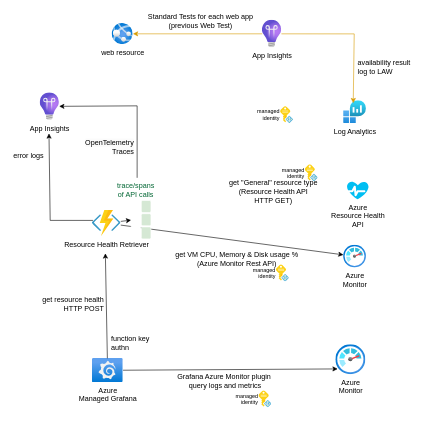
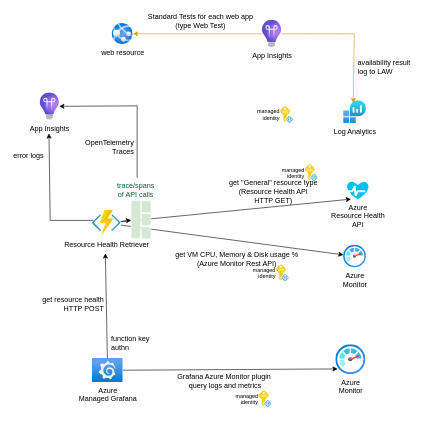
- <mxCell id="20" value="Standard Tests for each web app&lt;br&gt;(previous Web Test)" style="text;html=1;strokeColor=none;fillColor=none;align=center;verticalAlign=middle;whiteSpace=wrap;rounded=0;" parent="1" vertex="1"><mxGeometry x="243" y="20" width="182" height="30" as="geometry" /></mxCell>
+ <mxCell id="20" value="Standard Tests for each web app&lt;br&gt;(type Web Test)" style="text;html=1;strokeColor=none;fillColor=none;align=center;verticalAlign=middle;whiteSpace=wrap;rounded=0;" parent="1" vertex="1"><mxGeometry x="243" y="20" width="182" height="30" as="geometry" /></mxCell>
+ <mxCell id="3" style="edgeStyle=none;rounded=0;orthogonalLoop=1;jettySize=auto;html=1;entryX=0.183;entryY=0.99;entryDx=0;entryDy=0;entryPerimeter=0;" parent="1" source="13" target="2" edge="1"><mxGeometry relative="1" as="geometry" /></mxCell>
- <mxCell id="34" value="trace/spans&lt;br&gt;of API calls" style="rounded=1;whiteSpace=wrap;html=1;fillColor=#ffffff;strokeColor=#FFFFFF;labelPosition=center;verticalLabelPosition=top;align=center;verticalAlign=bottom;fontColor=#006633;" vertex="1" parent="33"><mxGeometry y="0.16" width="16" height="63" as="geometry" /></mxCell>
+ <mxCell id="34" value="trace/spans&lt;br&gt;of API calls" style="rounded=1;whiteSpace=wrap;html=1;fillColor=#D5E8D4;strokeColor=#FFFFFF;labelPosition=center;verticalLabelPosition=top;align=center;verticalAlign=bottom;fontColor=#006633;" vertex="1" parent="33"><mxGeometry y="0.16" width="16" height="63" as="geometry" /></mxCell>
